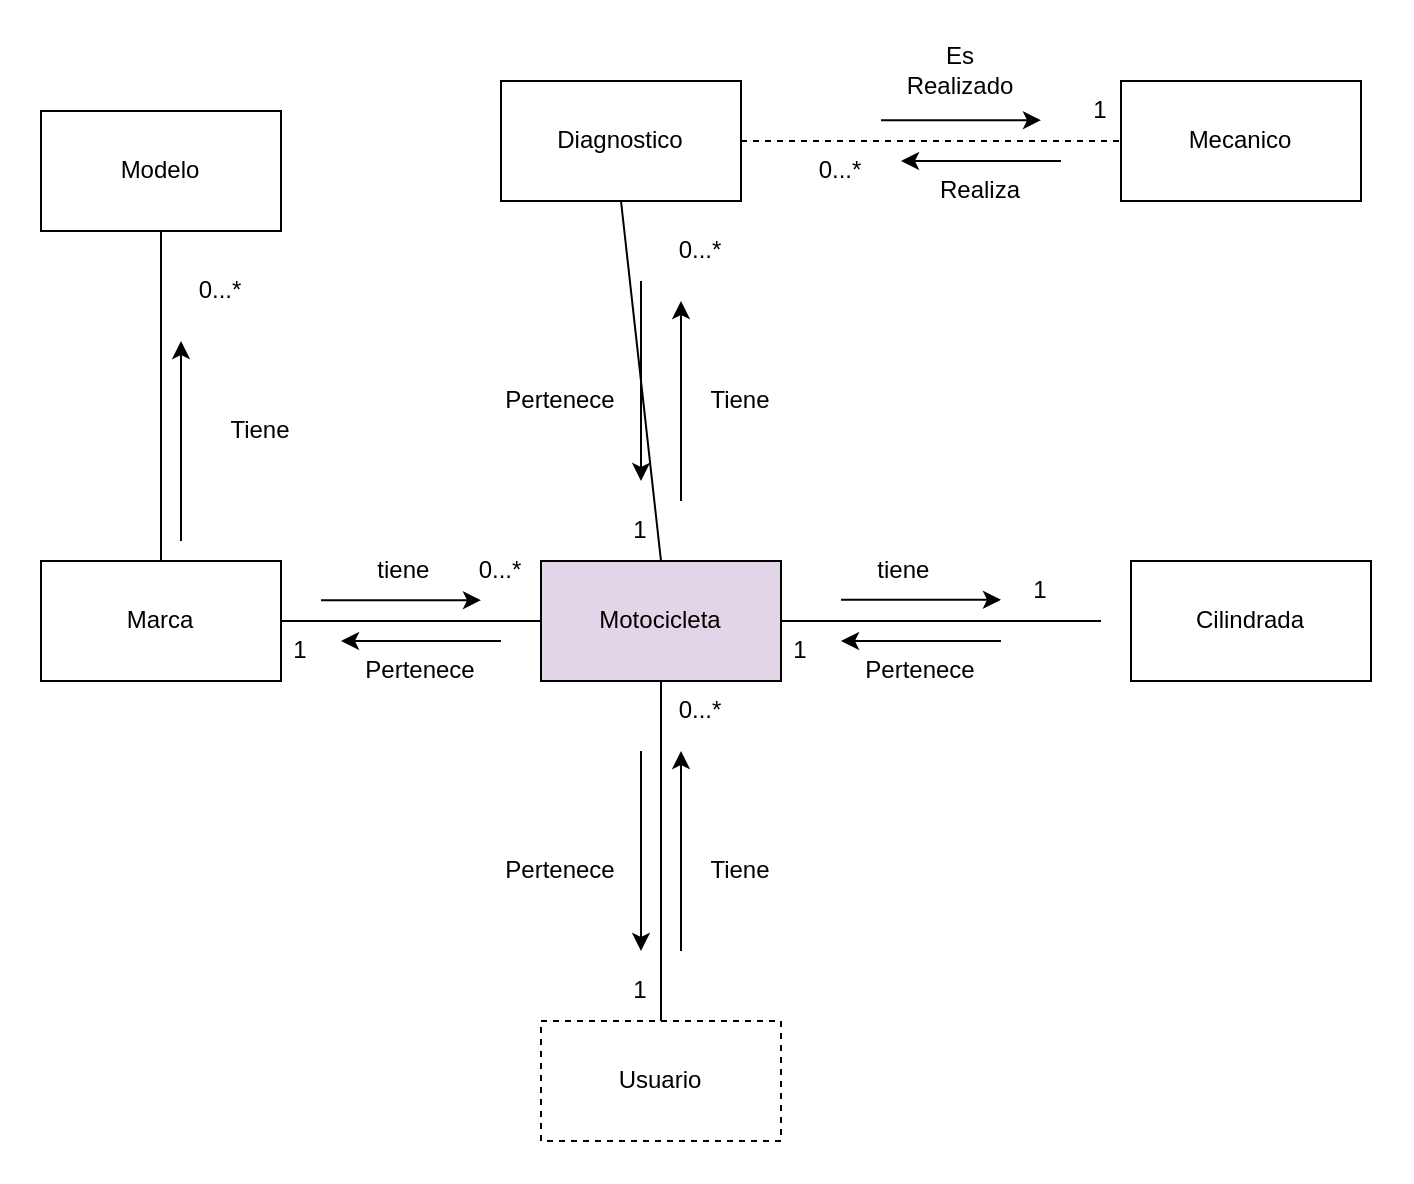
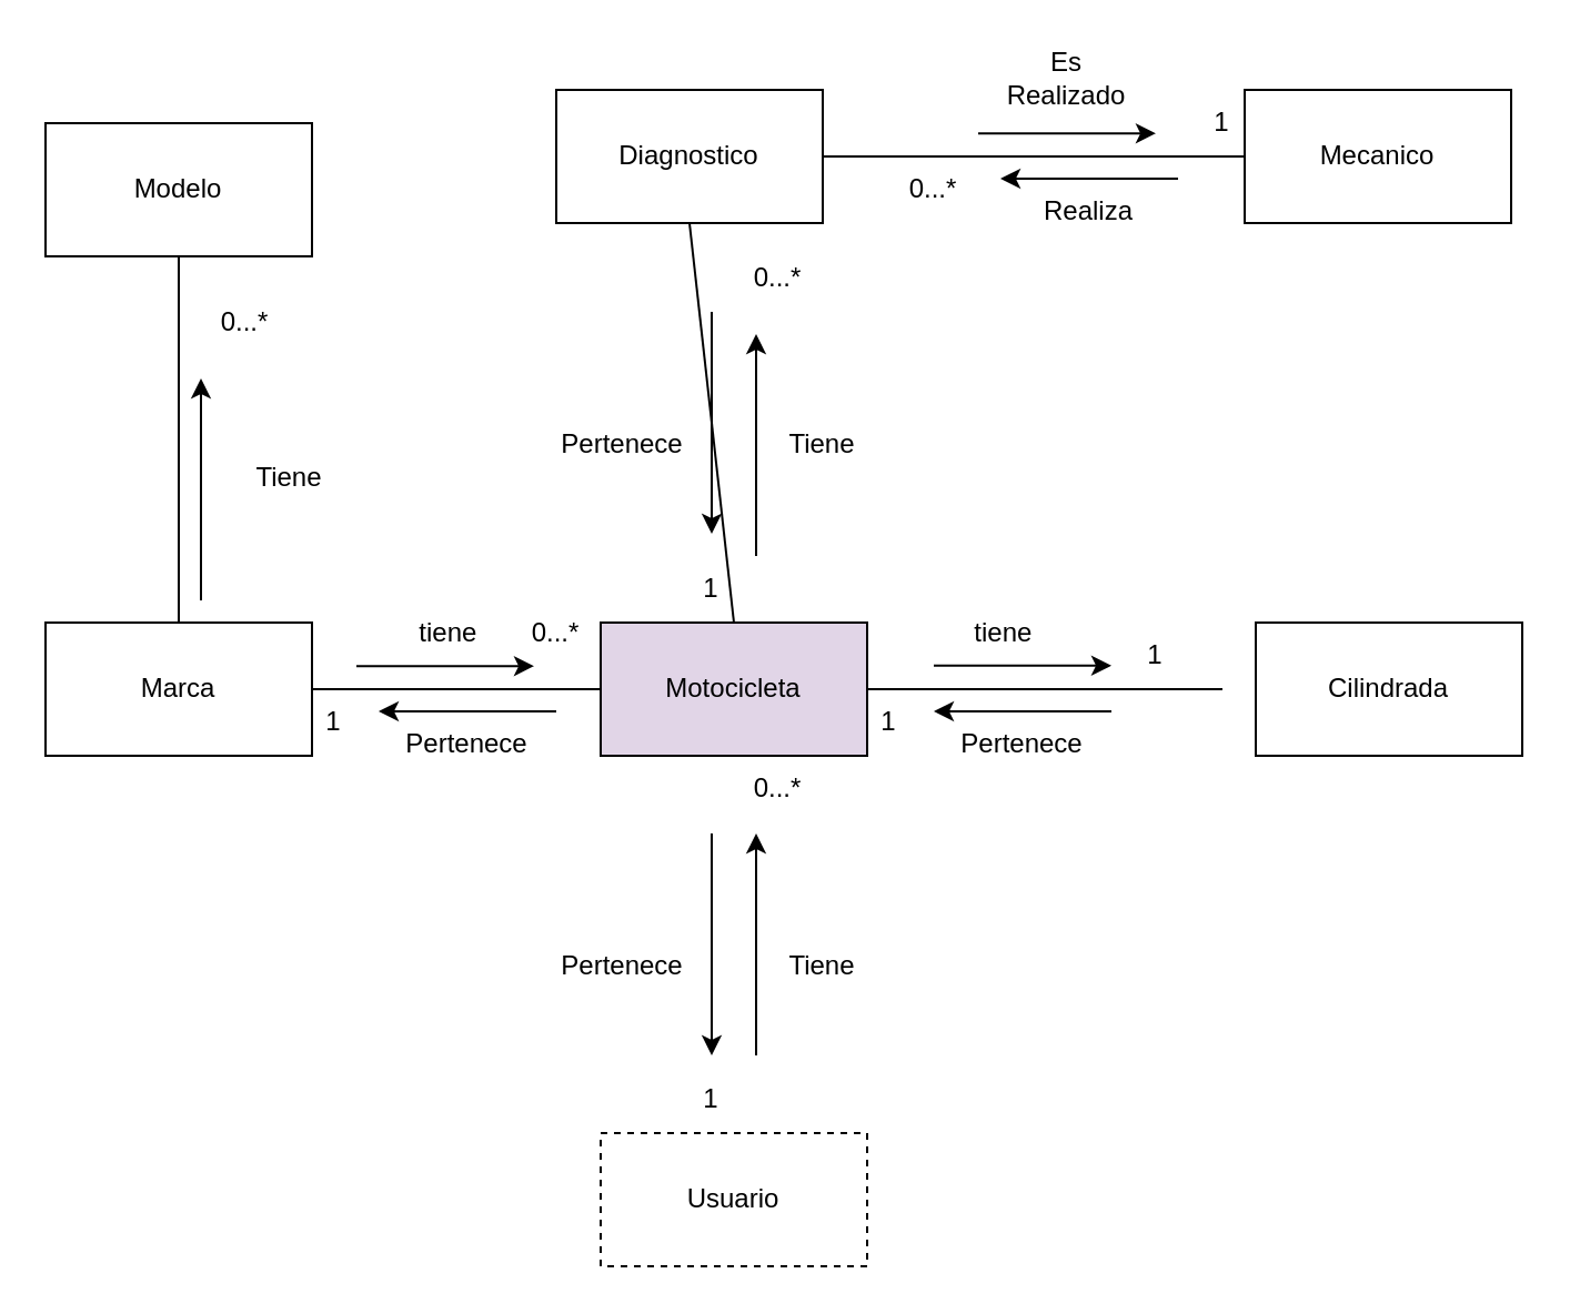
- <mxCell id="6" value="" style="endArrow=none;html=1;rounded=0;exitX=1;exitY=0.5;exitDx=0;exitDy=0;entryX=0;entryY=0.5;entryDx=0;entryDy=0;dashed=1;" edge="1" parent="1" source="3" target="5"><mxGeometry width="50" height="50" relative="1" as="geometry"><mxPoint x="490" y="240" as="sourcePoint" /><mxPoint x="540" y="190" as="targetPoint" /></mxGeometry></mxCell>
+ <mxCell id="6" value="" style="endArrow=none;html=1;rounded=0;exitX=1;exitY=0.5;exitDx=0;exitDy=0;entryX=0;entryY=0.5;entryDx=0;entryDy=0;" edge="1" parent="1" source="3" target="5"><mxGeometry width="50" height="50" relative="1" as="geometry"><mxPoint x="490" y="240" as="sourcePoint" /><mxPoint x="540" y="190" as="targetPoint" /></mxGeometry></mxCell>
- <mxCell id="9" value="" style="endArrow=none;html=1;rounded=0;entryX=0.5;entryY=1;entryDx=0;entryDy=0;exitX=0.5;exitY=0;exitDx=0;exitDy=0;" edge="1" parent="1" source="4" target="2"><mxGeometry width="50" height="50" relative="1" as="geometry"><mxPoint x="360" y="460" as="sourcePoint" /><mxPoint x="410" y="410" as="targetPoint" /></mxGeometry></mxCell>
